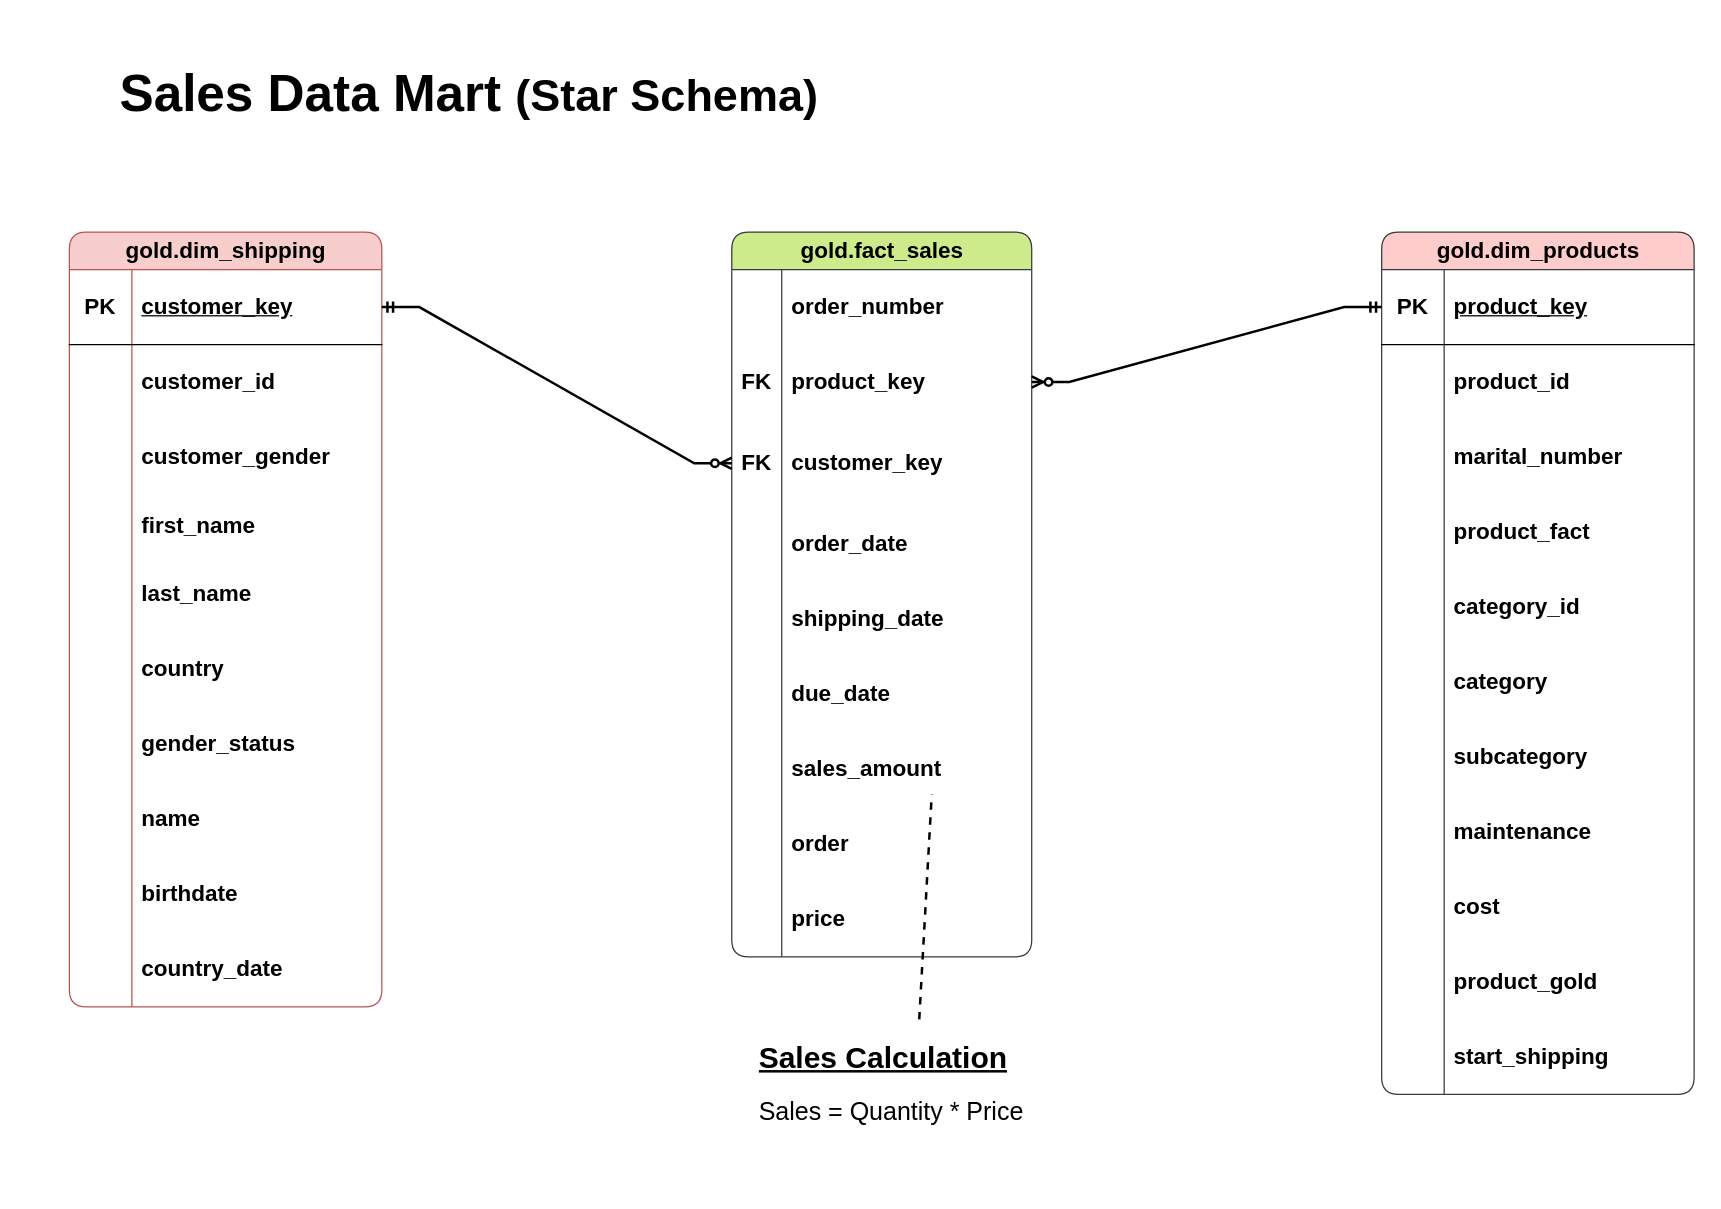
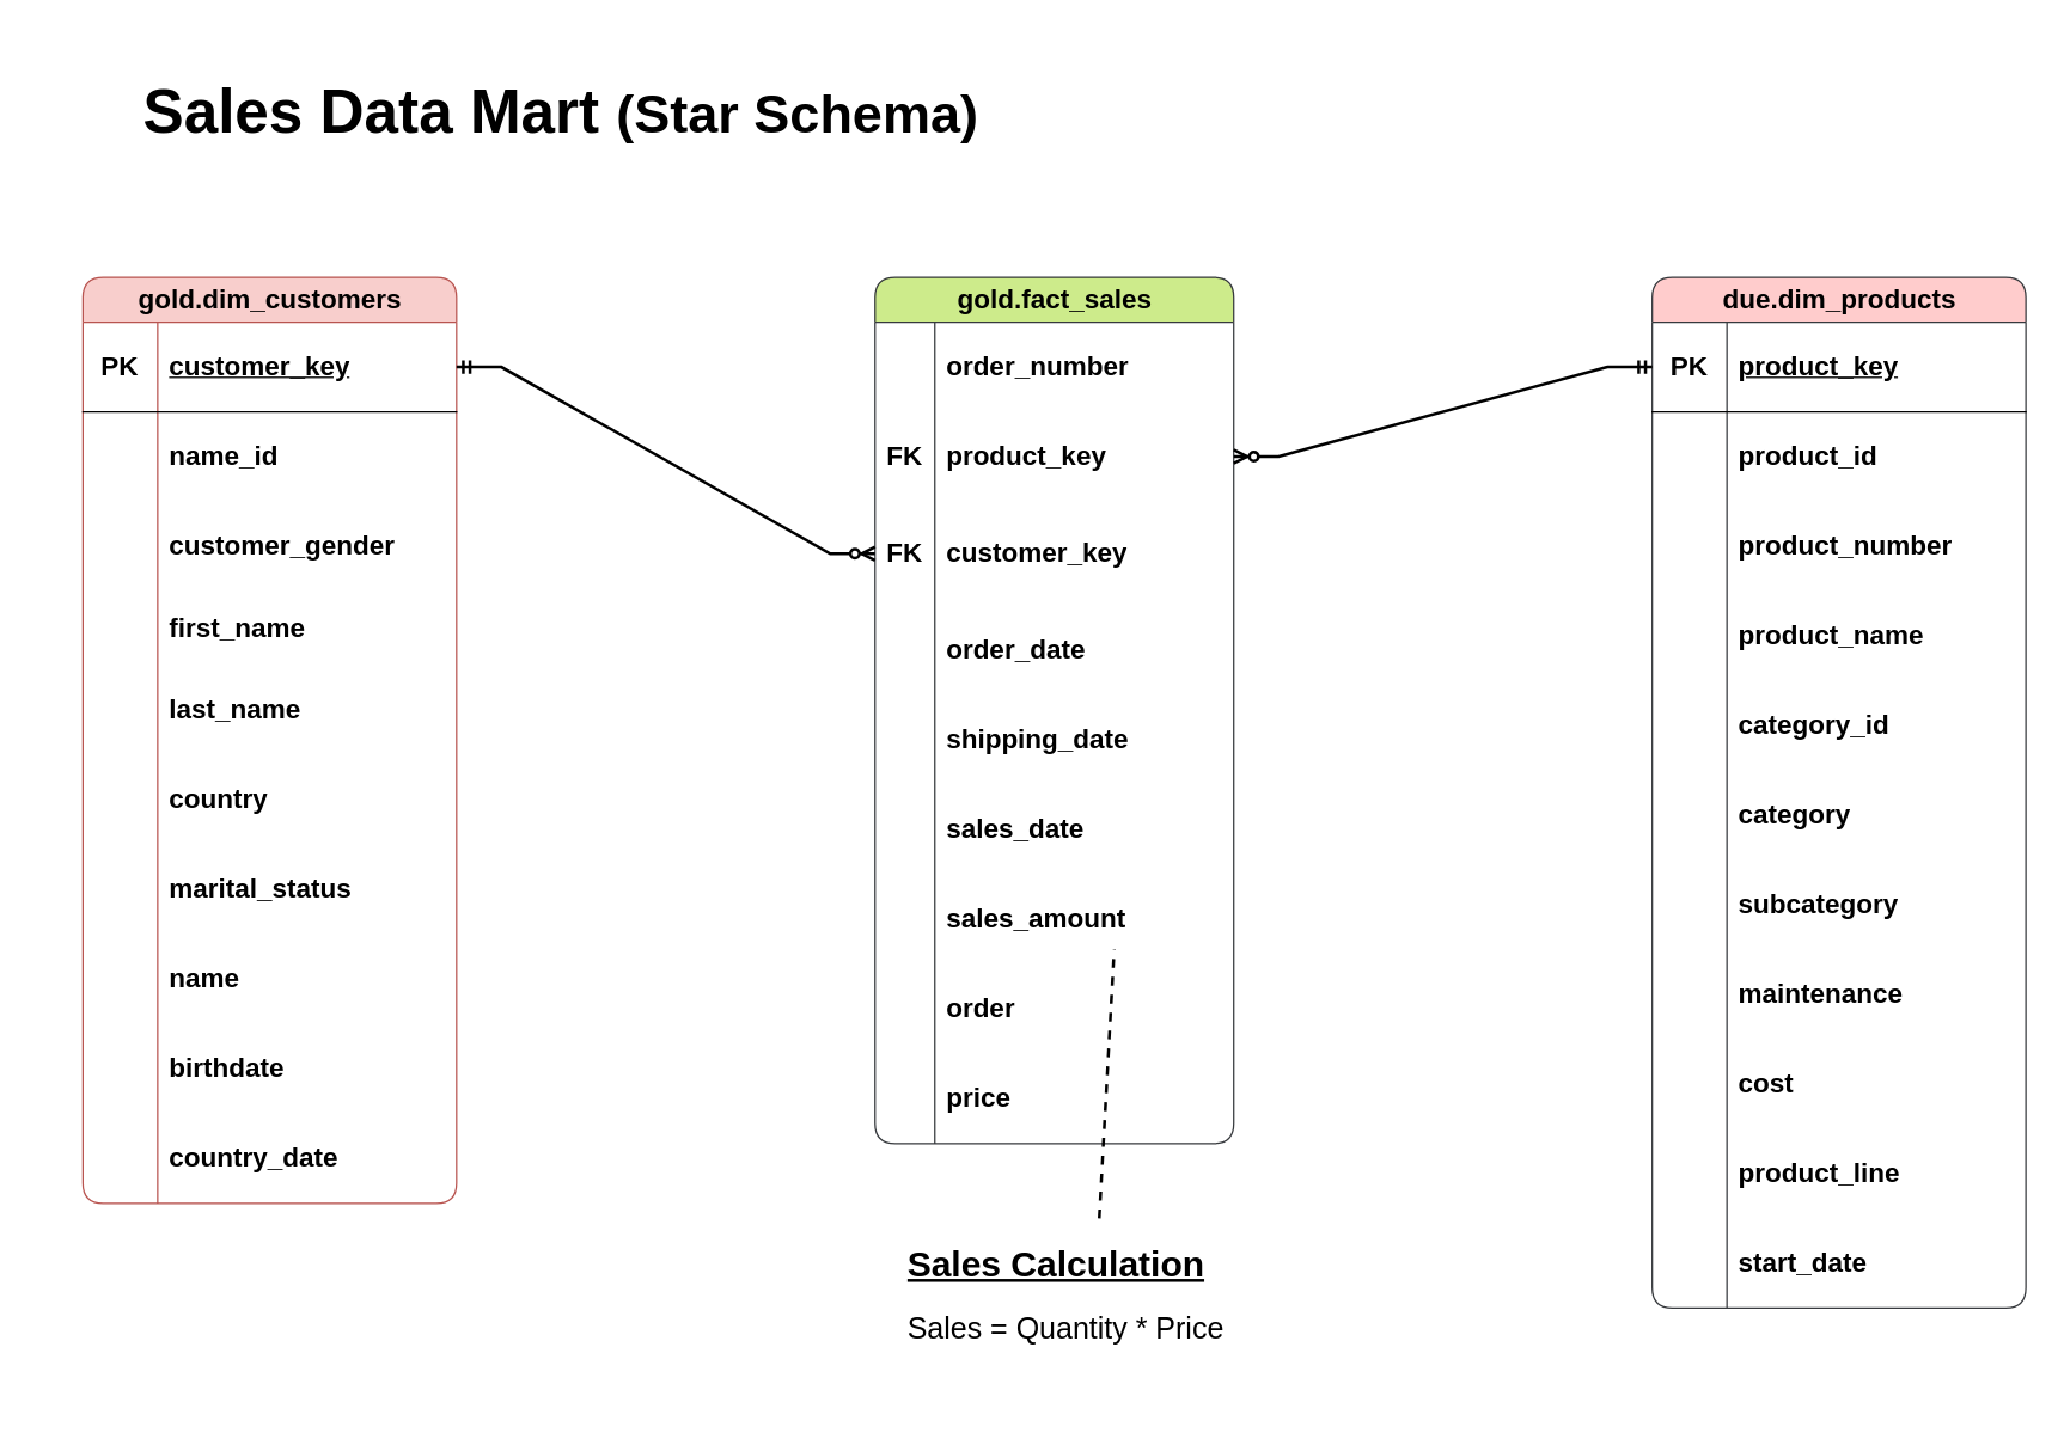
- <mxCell id="2" value="gold.dim_shipping" style="shape=table;startSize=30;container=1;collapsible=1;childLayout=tableLayout;fixedRows=1;rowLines=0;fontStyle=1;align=center;resizeLast=1;html=1;fontSize=18;shadow=0;swimlaneFillColor=none;rounded=1;fillColor=#f8cecc;strokeColor=#b85450;" vertex="1" parent="1"><mxGeometry x="55" y="185" width="250" height="620" as="geometry" /></mxCell>
+ <mxCell id="2" value="gold.dim_customers" style="shape=table;startSize=30;container=1;collapsible=1;childLayout=tableLayout;fixedRows=1;rowLines=0;fontStyle=1;align=center;resizeLast=1;html=1;fontSize=18;shadow=0;swimlaneFillColor=none;rounded=1;fillColor=#f8cecc;strokeColor=#b85450;" vertex="1" parent="1"><mxGeometry x="55" y="185" width="250" height="620" as="geometry" /></mxCell>
- <mxCell id="33" value="gold.dim_products" style="shape=table;startSize=30;container=1;collapsible=1;childLayout=tableLayout;fixedRows=1;rowLines=0;fontStyle=1;align=center;resizeLast=1;html=1;fontSize=18;shadow=0;swimlaneFillColor=none;rounded=1;fillColor=#ffcccc;strokeColor=#36393d;" vertex="1" parent="1"><mxGeometry x="1105" y="185" width="250" height="690" as="geometry" /></mxCell>
+ <mxCell id="33" value="due.dim_products" style="shape=table;startSize=30;container=1;collapsible=1;childLayout=tableLayout;fixedRows=1;rowLines=0;fontStyle=1;align=center;resizeLast=1;html=1;fontSize=18;shadow=0;swimlaneFillColor=none;rounded=1;fillColor=#ffcccc;strokeColor=#36393d;" vertex="1" parent="1"><mxGeometry x="1105" y="185" width="250" height="690" as="geometry" /></mxCell>
- <mxCell id="8" value="customer_id" style="shape=partialRectangle;connectable=0;fillColor=none;top=0;left=0;bottom=0;right=0;align=left;spacingLeft=6;overflow=hidden;whiteSpace=wrap;html=1;fontSize=18;shadow=0;swimlaneFillColor=none;fontStyle=1" vertex="1" parent="6"><mxGeometry x="50" width="200" height="60" as="geometry"><mxRectangle width="200" height="60" as="alternateBounds" /></mxGeometry></mxCell>
+ <mxCell id="8" value="name_id" style="shape=partialRectangle;connectable=0;fillColor=none;top=0;left=0;bottom=0;right=0;align=left;spacingLeft=6;overflow=hidden;whiteSpace=wrap;html=1;fontSize=18;shadow=0;swimlaneFillColor=none;fontStyle=1" vertex="1" parent="6"><mxGeometry x="50" width="200" height="60" as="geometry"><mxRectangle width="200" height="60" as="alternateBounds" /></mxGeometry></mxCell>
- <mxCell id="42" value="marital_number" style="shape=partialRectangle;connectable=0;fillColor=none;top=0;left=0;bottom=0;right=0;align=left;spacingLeft=6;overflow=hidden;whiteSpace=wrap;html=1;fontSize=18;shadow=0;swimlaneFillColor=none;fontStyle=1" vertex="1" parent="40"><mxGeometry x="50" width="200" height="60" as="geometry"><mxRectangle width="200" height="60" as="alternateBounds" /></mxGeometry></mxCell>
+ <mxCell id="42" value="product_number" style="shape=partialRectangle;connectable=0;fillColor=none;top=0;left=0;bottom=0;right=0;align=left;spacingLeft=6;overflow=hidden;whiteSpace=wrap;html=1;fontSize=18;shadow=0;swimlaneFillColor=none;fontStyle=1" vertex="1" parent="40"><mxGeometry x="50" width="200" height="60" as="geometry"><mxRectangle width="200" height="60" as="alternateBounds" /></mxGeometry></mxCell>
- <mxCell id="45" value="product_fact" style="shape=partialRectangle;connectable=0;fillColor=none;top=0;left=0;bottom=0;right=0;align=left;spacingLeft=6;overflow=hidden;whiteSpace=wrap;html=1;fontSize=18;shadow=0;swimlaneFillColor=none;fontStyle=1" vertex="1" parent="43"><mxGeometry x="50" width="200" height="60" as="geometry"><mxRectangle width="200" height="60" as="alternateBounds" /></mxGeometry></mxCell>
+ <mxCell id="45" value="product_name" style="shape=partialRectangle;connectable=0;fillColor=none;top=0;left=0;bottom=0;right=0;align=left;spacingLeft=6;overflow=hidden;whiteSpace=wrap;html=1;fontSize=18;shadow=0;swimlaneFillColor=none;fontStyle=1" vertex="1" parent="43"><mxGeometry x="50" width="200" height="60" as="geometry"><mxRectangle width="200" height="60" as="alternateBounds" /></mxGeometry></mxCell>
- <mxCell id="85" value="due_date" style="shape=partialRectangle;connectable=0;fillColor=none;top=0;left=0;bottom=0;right=0;align=left;spacingLeft=6;overflow=hidden;whiteSpace=wrap;html=1;fontSize=18;shadow=0;swimlaneFillColor=none;fontStyle=1" vertex="1" parent="83"><mxGeometry x="40" width="200" height="60" as="geometry"><mxRectangle width="200" height="60" as="alternateBounds" /></mxGeometry></mxCell>
+ <mxCell id="85" value="sales_date" style="shape=partialRectangle;connectable=0;fillColor=none;top=0;left=0;bottom=0;right=0;align=left;spacingLeft=6;overflow=hidden;whiteSpace=wrap;html=1;fontSize=18;shadow=0;swimlaneFillColor=none;fontStyle=1" vertex="1" parent="83"><mxGeometry x="40" width="200" height="60" as="geometry"><mxRectangle width="200" height="60" as="alternateBounds" /></mxGeometry></mxCell>
- <mxCell id="23" value="gender_status" style="shape=partialRectangle;connectable=0;fillColor=none;top=0;left=0;bottom=0;right=0;align=left;spacingLeft=6;overflow=hidden;whiteSpace=wrap;html=1;fontSize=18;shadow=0;swimlaneFillColor=none;fontStyle=1" vertex="1" parent="21"><mxGeometry x="50" width="200" height="60" as="geometry"><mxRectangle width="200" height="60" as="alternateBounds" /></mxGeometry></mxCell>
+ <mxCell id="23" value="marital_status" style="shape=partialRectangle;connectable=0;fillColor=none;top=0;left=0;bottom=0;right=0;align=left;spacingLeft=6;overflow=hidden;whiteSpace=wrap;html=1;fontSize=18;shadow=0;swimlaneFillColor=none;fontStyle=1" vertex="1" parent="21"><mxGeometry x="50" width="200" height="60" as="geometry"><mxRectangle width="200" height="60" as="alternateBounds" /></mxGeometry></mxCell>
- <mxCell id="63" value="product_gold" style="shape=partialRectangle;connectable=0;fillColor=none;top=0;left=0;bottom=0;right=0;align=left;spacingLeft=6;overflow=hidden;whiteSpace=wrap;html=1;fontSize=18;shadow=0;swimlaneFillColor=none;fontStyle=1" vertex="1" parent="61"><mxGeometry x="50" width="200" height="60" as="geometry"><mxRectangle width="200" height="60" as="alternateBounds" /></mxGeometry></mxCell>
+ <mxCell id="63" value="product_line" style="shape=partialRectangle;connectable=0;fillColor=none;top=0;left=0;bottom=0;right=0;align=left;spacingLeft=6;overflow=hidden;whiteSpace=wrap;html=1;fontSize=18;shadow=0;swimlaneFillColor=none;fontStyle=1" vertex="1" parent="61"><mxGeometry x="50" width="200" height="60" as="geometry"><mxRectangle width="200" height="60" as="alternateBounds" /></mxGeometry></mxCell>
- <mxCell id="66" value="start_shipping" style="shape=partialRectangle;connectable=0;fillColor=none;top=0;left=0;bottom=0;right=0;align=left;spacingLeft=6;overflow=hidden;whiteSpace=wrap;html=1;fontSize=18;shadow=0;swimlaneFillColor=none;fontStyle=1" vertex="1" parent="64"><mxGeometry x="50" width="200" height="60" as="geometry"><mxRectangle width="200" height="60" as="alternateBounds" /></mxGeometry></mxCell>
+ <mxCell id="66" value="start_date" style="shape=partialRectangle;connectable=0;fillColor=none;top=0;left=0;bottom=0;right=0;align=left;spacingLeft=6;overflow=hidden;whiteSpace=wrap;html=1;fontSize=18;shadow=0;swimlaneFillColor=none;fontStyle=1" vertex="1" parent="64"><mxGeometry x="50" width="200" height="60" as="geometry"><mxRectangle width="200" height="60" as="alternateBounds" /></mxGeometry></mxCell>
